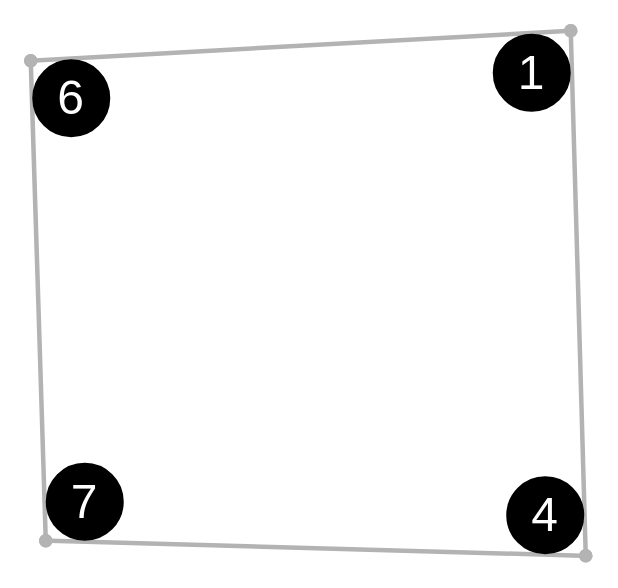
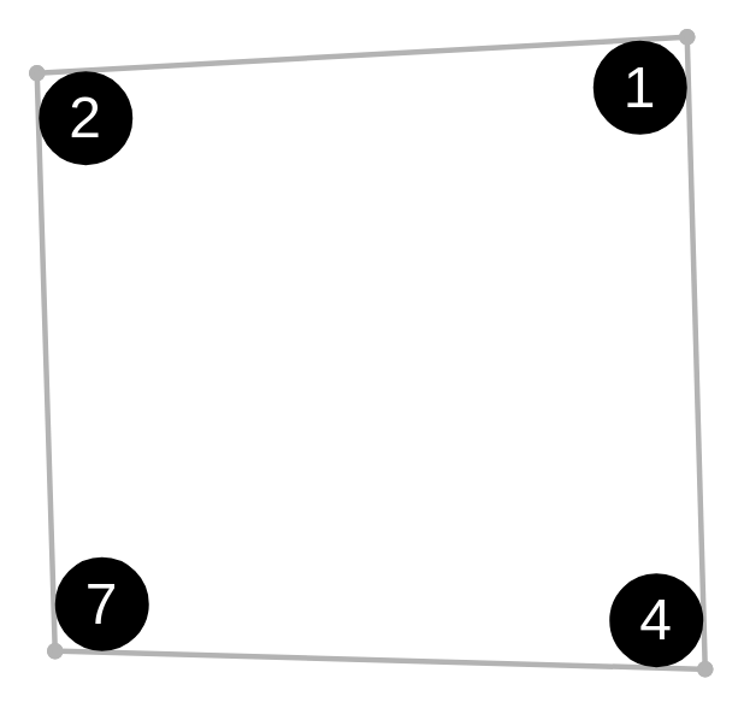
- <mxCell id="7" value="6" style="ellipse;whiteSpace=wrap;html=1;strokeColor=#000000;strokeWidth=2;fontSize=32;fillColor=#000000;fontColor=#FFFFFF;" vertex="1" parent="1"><mxGeometry x="22" y="40" width="50" height="50" as="geometry" /></mxCell>
+ <mxCell id="7" value="2" style="ellipse;whiteSpace=wrap;html=1;strokeColor=#000000;strokeWidth=2;fontSize=32;fillColor=#000000;fontColor=#FFFFFF;" vertex="1" parent="1"><mxGeometry x="22" y="40" width="50" height="50" as="geometry" /></mxCell>
